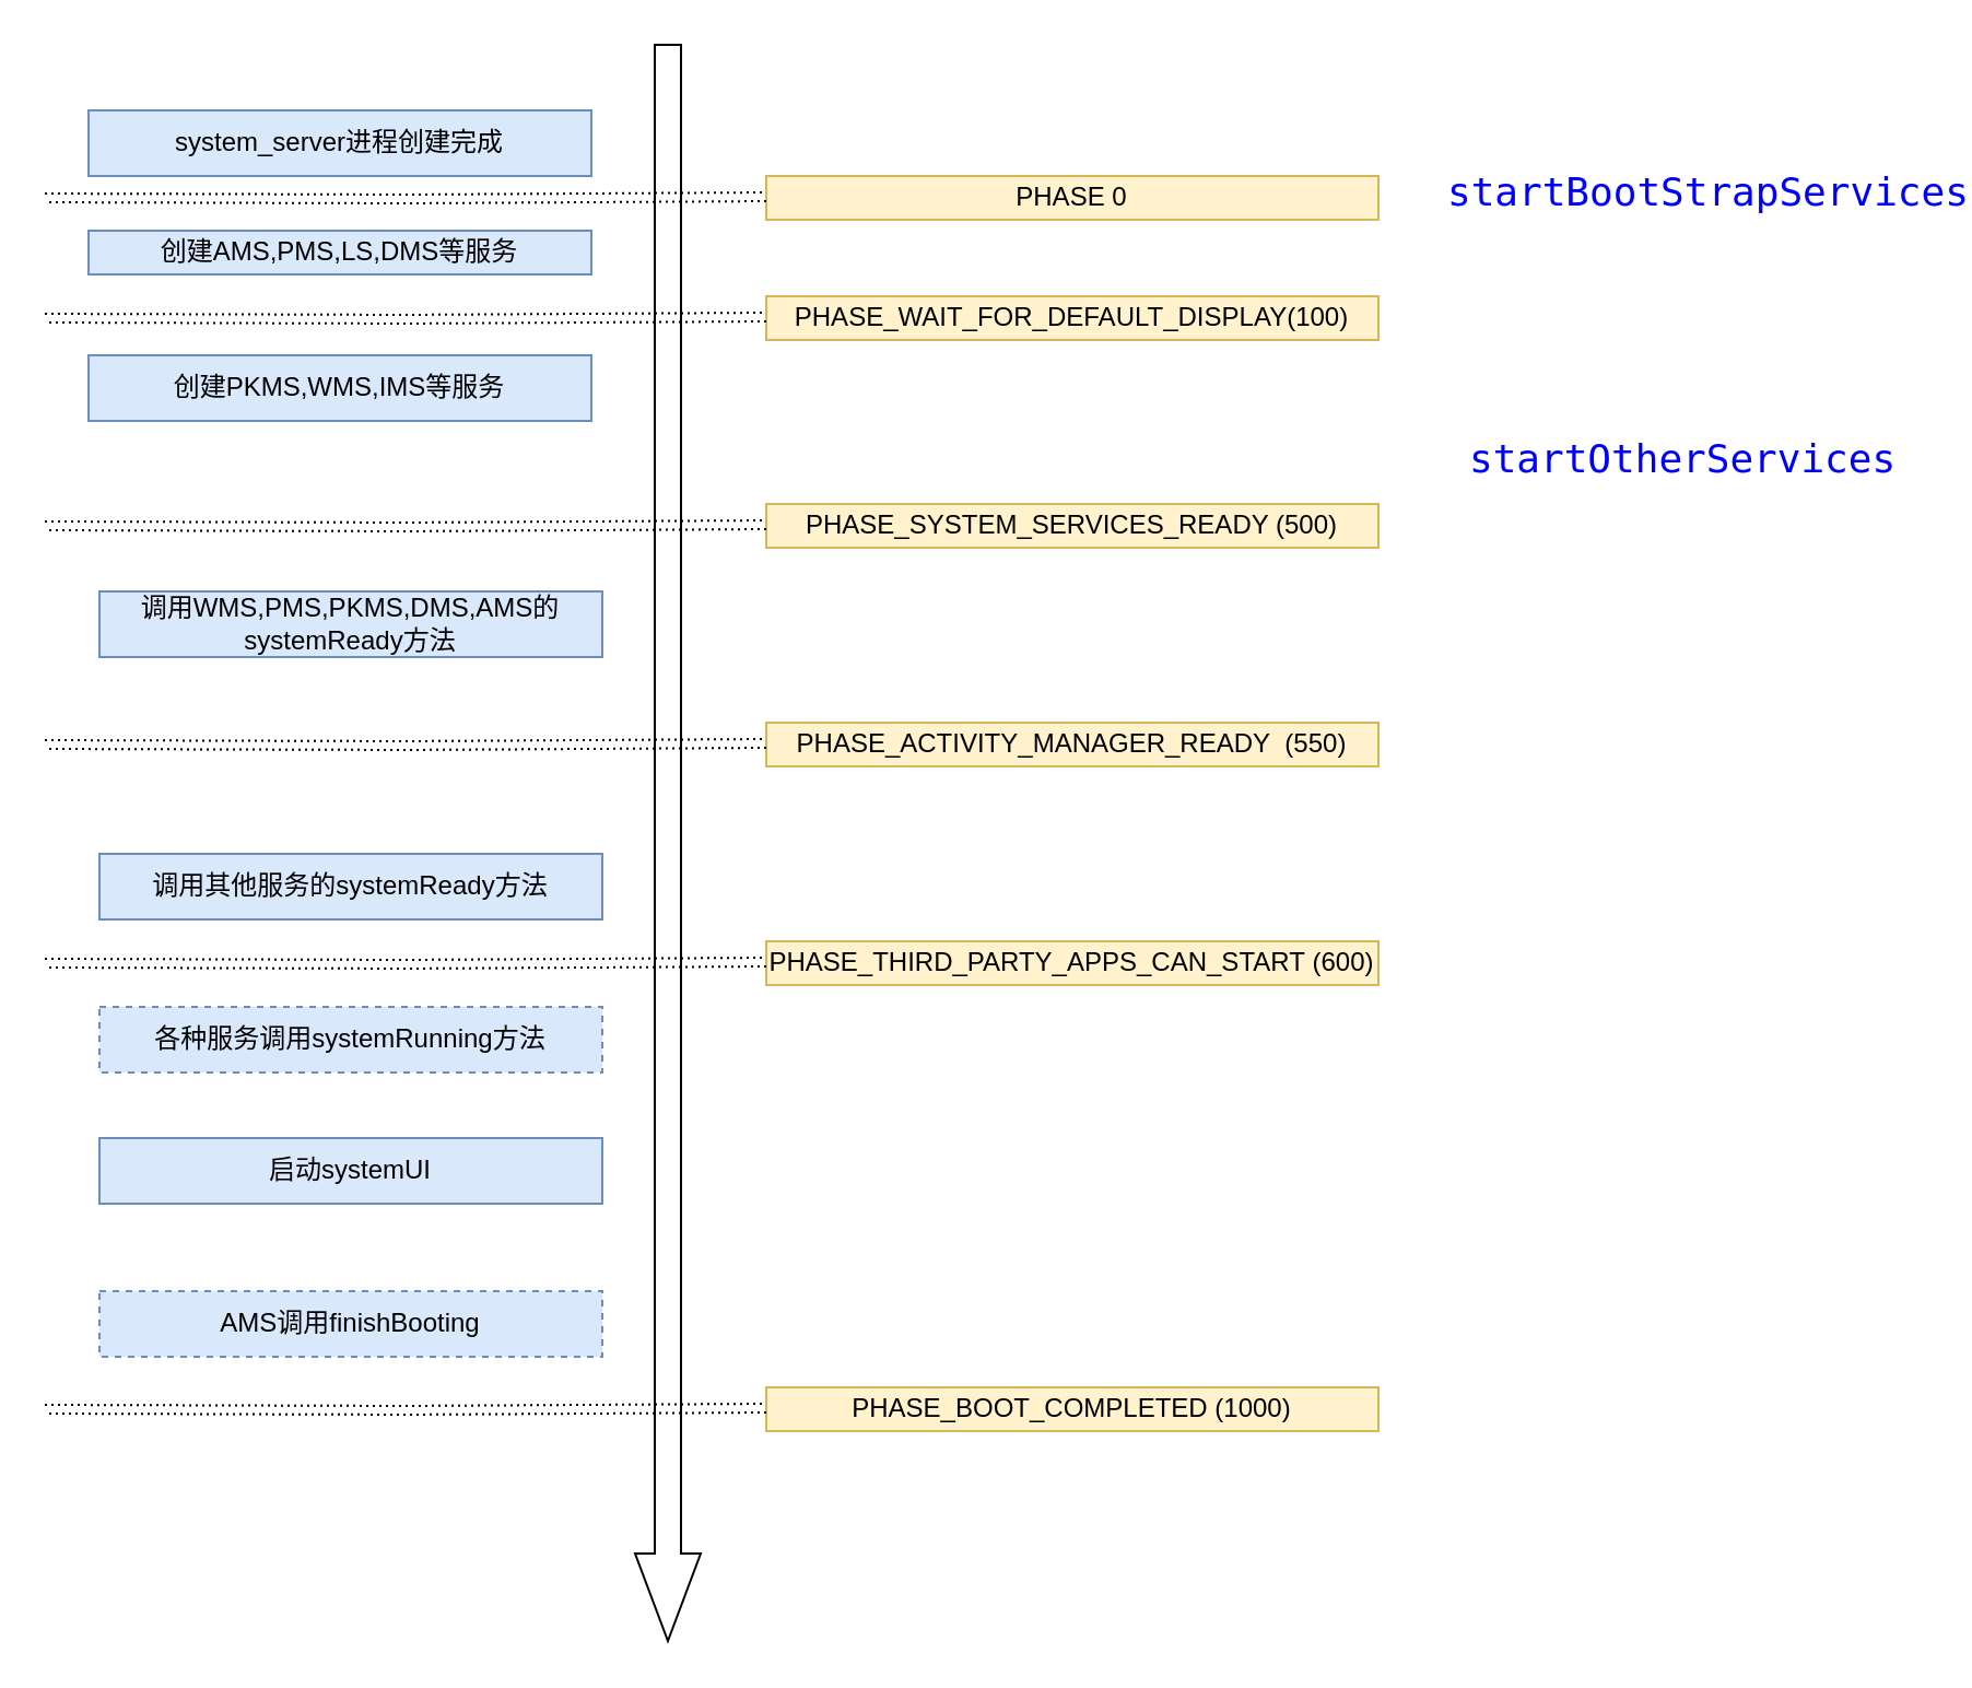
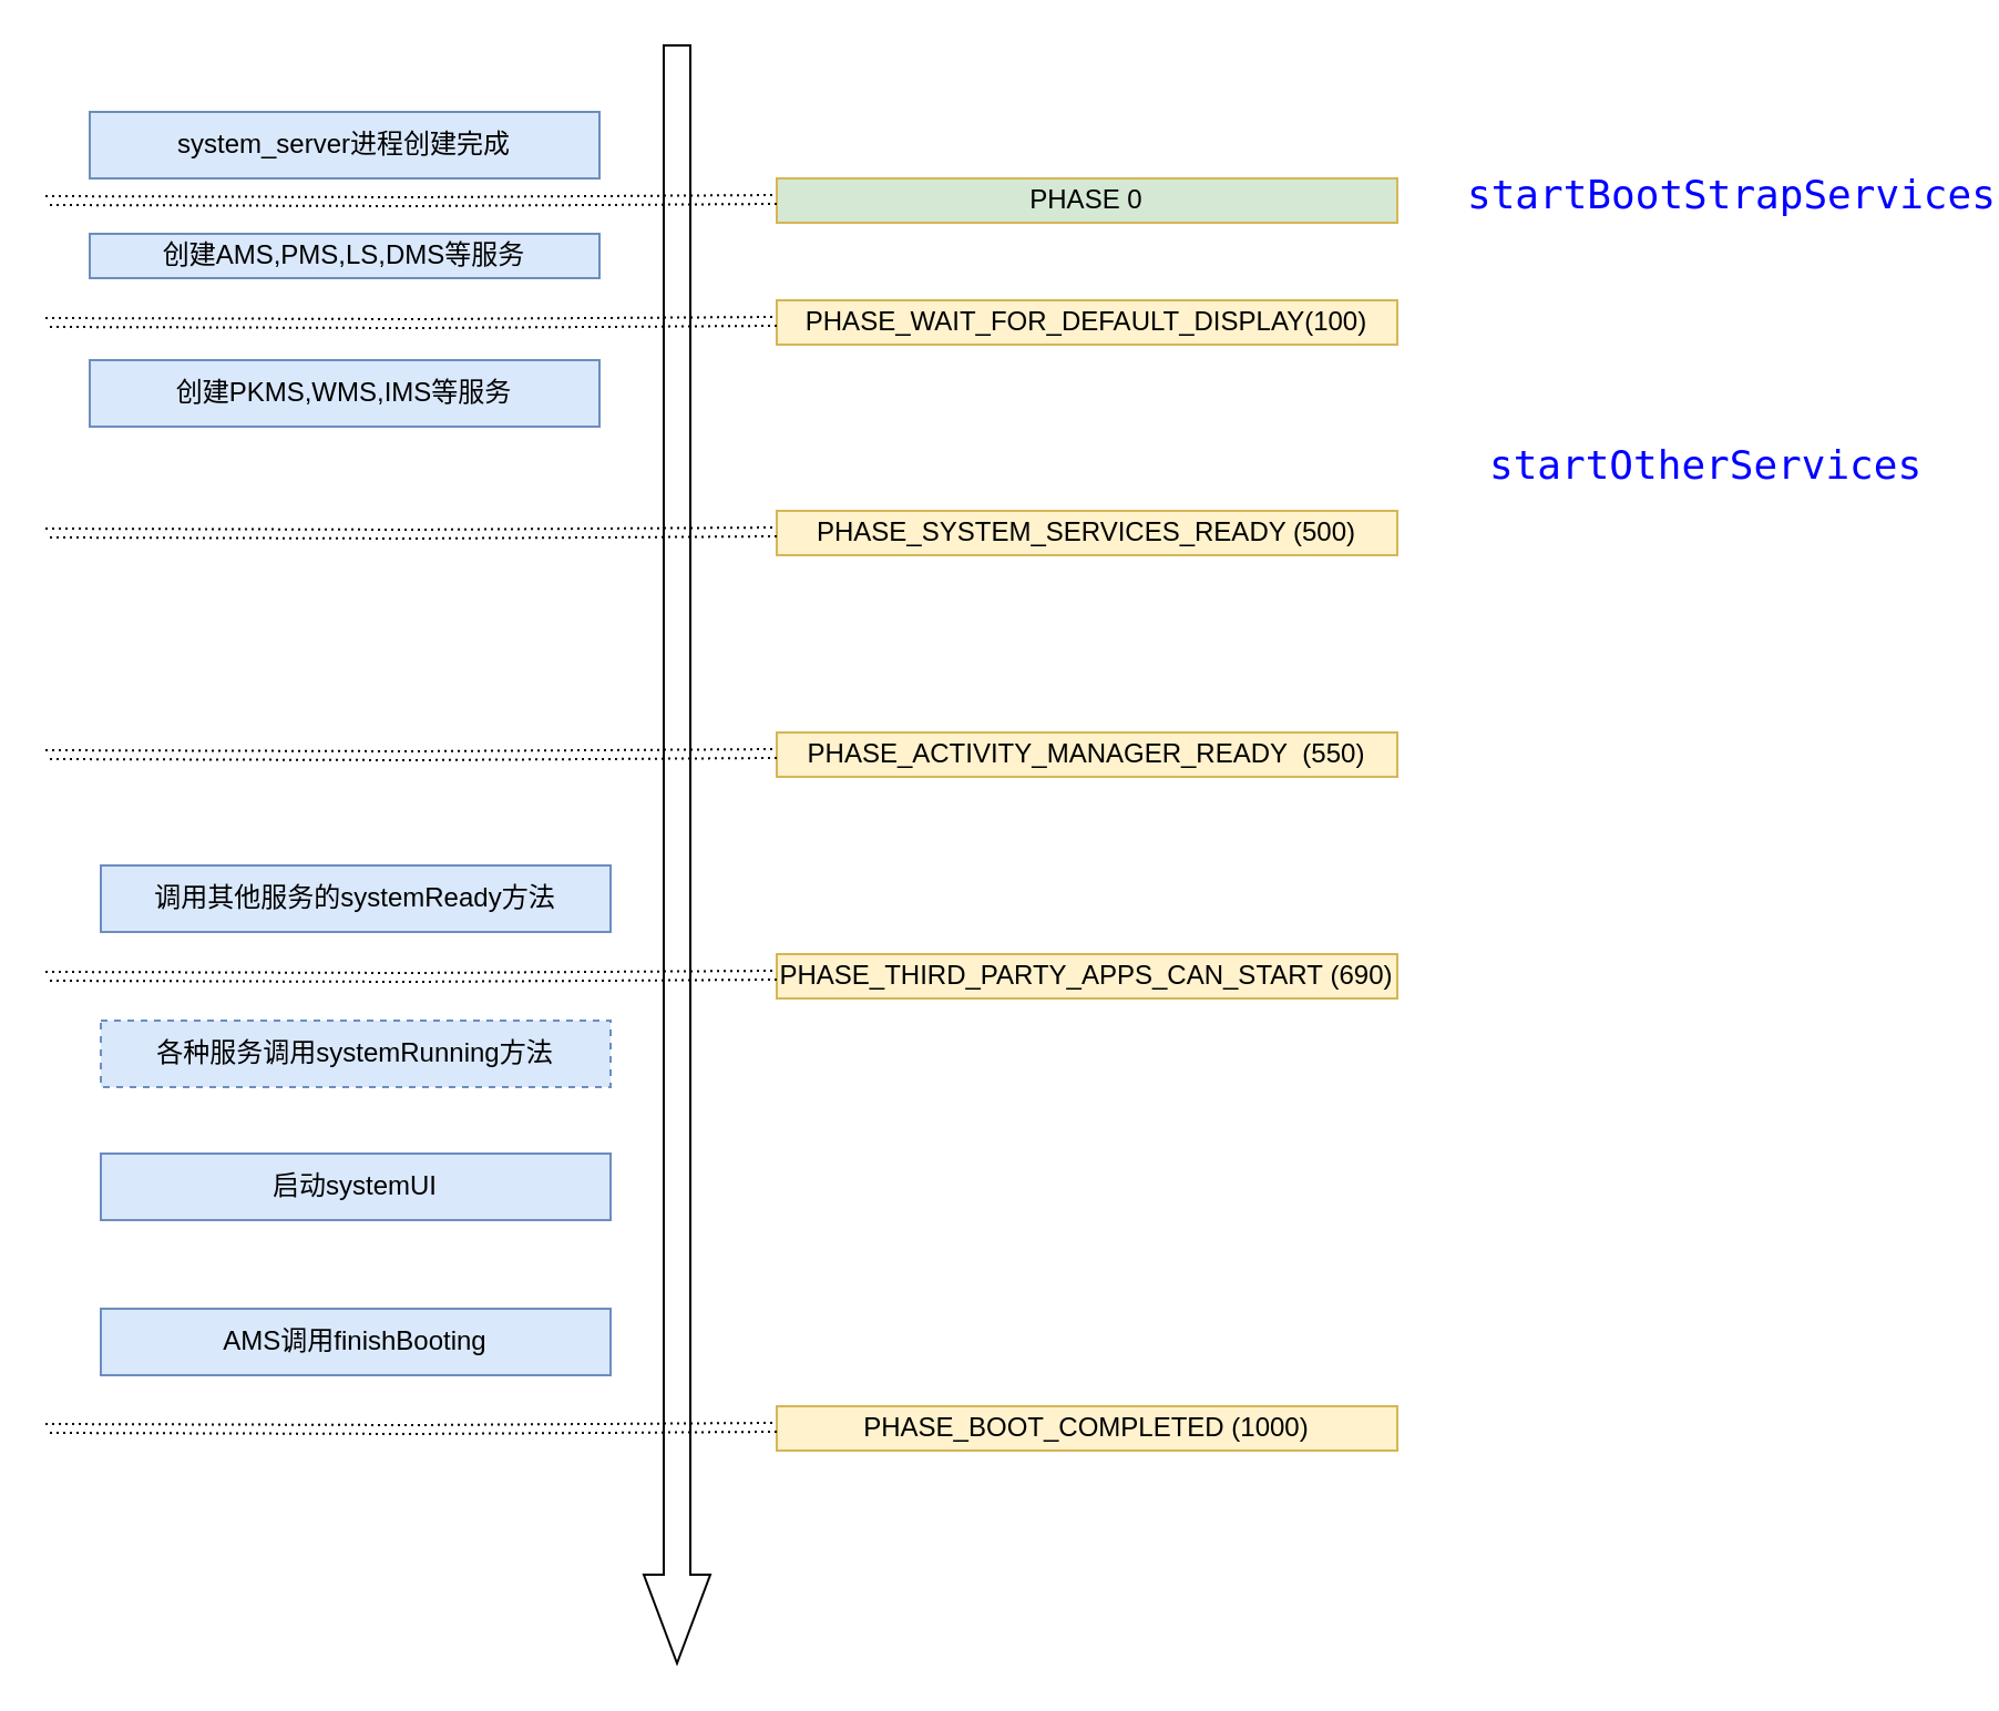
- <mxCell id="7" value="PHASE 0" style="rounded=0;whiteSpace=wrap;html=1;fillColor=#fff2cc;strokeColor=#d6b656;" parent="1" vertex="1"><mxGeometry x="350" y="80" width="280" height="20" as="geometry" /></mxCell>
+ <mxCell id="7" value="PHASE 0" style="rounded=0;whiteSpace=wrap;html=1;fillColor=#d5e8d4;strokeColor=#d6b656;" parent="1" vertex="1"><mxGeometry x="350" y="80" width="280" height="20" as="geometry" /></mxCell>
- <mxCell id="6" value="调用WMS,PMS,PKMS,DMS,AMS的systemReady方法" style="rounded=0;whiteSpace=wrap;html=1;fillColor=#dae8fc;strokeColor=#6c8ebf;" parent="1" vertex="1"><mxGeometry x="45" y="270" width="230" height="30" as="geometry" /></mxCell>
- <mxCell id="11" value=" PHASE_THIRD_PARTY_APPS_CAN_START&amp;nbsp;(600)" style="rounded=0;whiteSpace=wrap;html=1;fillColor=#fff2cc;strokeColor=#d6b656;" parent="1" vertex="1"><mxGeometry x="350" y="430" width="280" height="20" as="geometry" /></mxCell>
+ <mxCell id="11" value=" PHASE_THIRD_PARTY_APPS_CAN_START&amp;nbsp;(690)" style="rounded=0;whiteSpace=wrap;html=1;fillColor=#fff2cc;strokeColor=#d6b656;" parent="1" vertex="1"><mxGeometry x="350" y="430" width="280" height="20" as="geometry" /></mxCell>
- <mxCell id="16" value="AMS调用finishBooting" style="rounded=0;whiteSpace=wrap;html=1;fillColor=#dae8fc;strokeColor=#6c8ebf;dashed=1;" parent="1" vertex="1"><mxGeometry x="45" y="590" width="230" height="30" as="geometry" /></mxCell>
+ <mxCell id="16" value="AMS调用finishBooting" style="rounded=0;whiteSpace=wrap;html=1;fillColor=#dae8fc;strokeColor=#6c8ebf;" parent="1" vertex="1"><mxGeometry x="45" y="590" width="230" height="30" as="geometry" /></mxCell>
